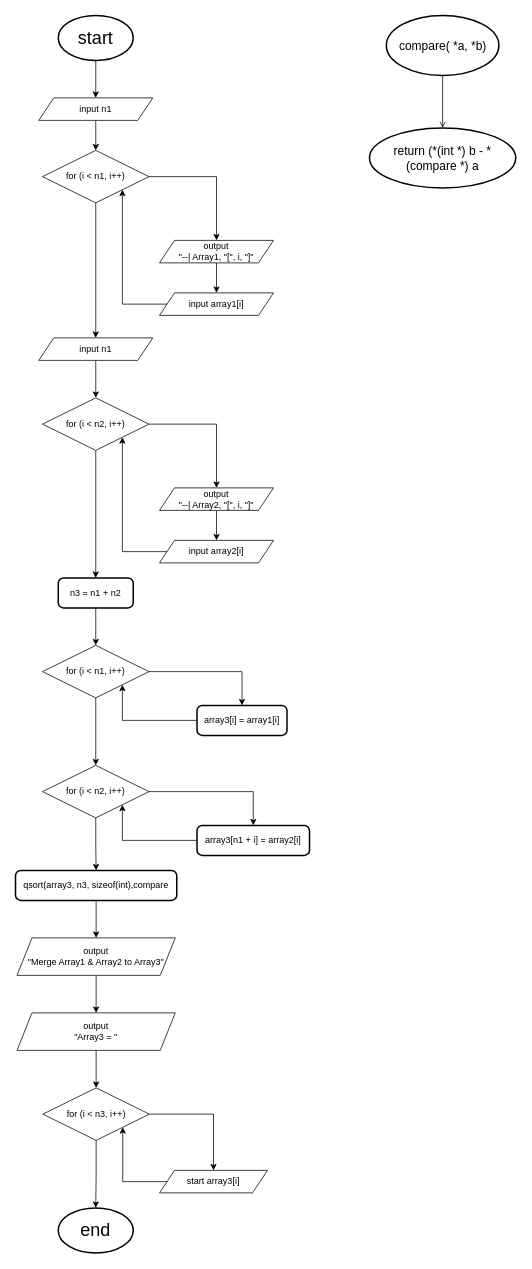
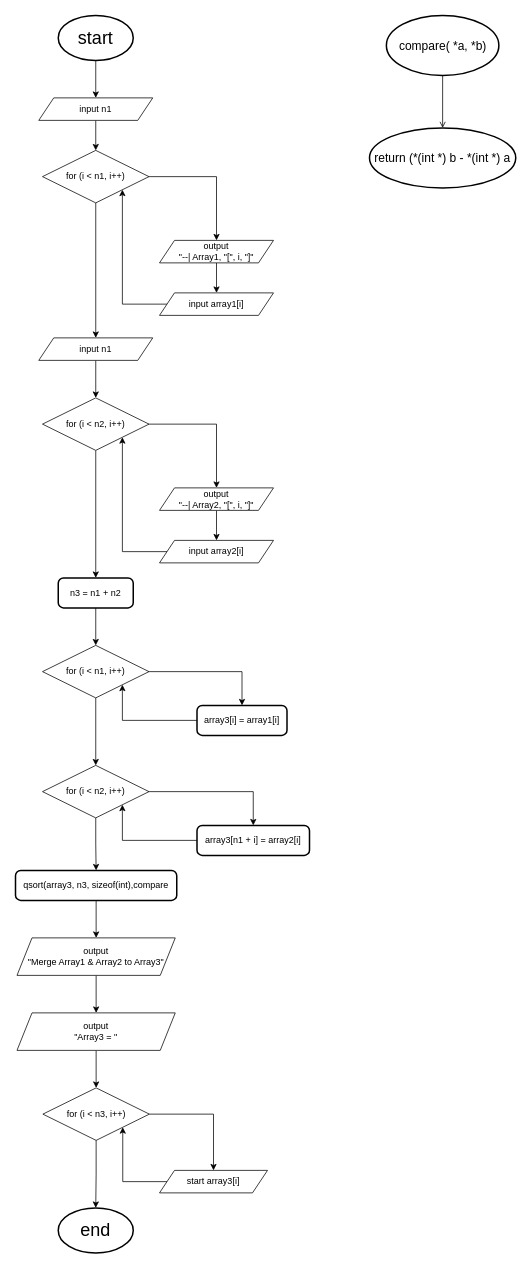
- <mxCell id="47" value="&lt;font style=&quot;font-size: 16px;&quot;&gt;return (*(int *) b - *(compare *) a&lt;/font&gt;" style="strokeWidth=2;html=1;shape=mxgraph.flowchart.start_1;whiteSpace=wrap;" vertex="1" parent="1"><mxGeometry x="492" y="170" width="195" height="80" as="geometry" /></mxCell>
+ <mxCell id="47" value="&lt;font style=&quot;font-size: 16px;&quot;&gt;return (*(int *) b - *(int *) a&lt;/font&gt;" style="strokeWidth=2;html=1;shape=mxgraph.flowchart.start_1;whiteSpace=wrap;" vertex="1" parent="1"><mxGeometry x="492" y="170" width="195" height="80" as="geometry" /></mxCell>
